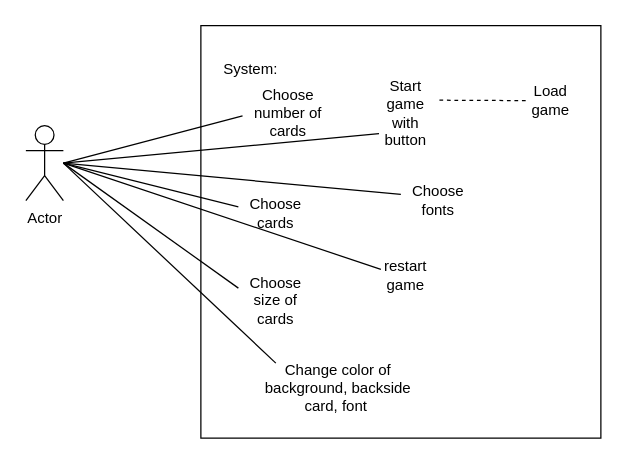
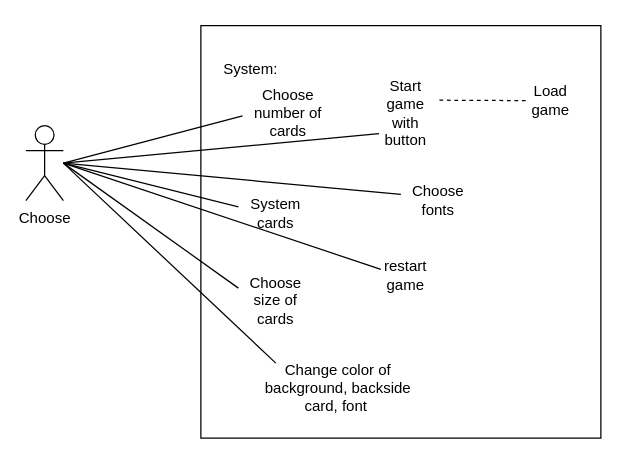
- <mxCell id="7" value="Choose cards" style="text;html=1;strokeColor=none;fillColor=none;align=center;verticalAlign=middle;whiteSpace=wrap;rounded=0;" vertex="1" parent="1"><mxGeometry x="200" y="160" width="40" height="20" as="geometry" /></mxCell>
+ <mxCell id="7" value="System cards" style="text;html=1;strokeColor=none;fillColor=none;align=center;verticalAlign=middle;whiteSpace=wrap;rounded=0;" vertex="1" parent="1"><mxGeometry x="200" y="160" width="40" height="20" as="geometry" /></mxCell>
- <mxCell id="2" value="Actor" style="shape=umlActor;verticalLabelPosition=bottom;verticalAlign=top;html=1;outlineConnect=0;" vertex="1" parent="1"><mxGeometry x="20" y="100" width="30" height="60" as="geometry" /></mxCell>
+ <mxCell id="2" value="Choose" style="shape=umlActor;verticalLabelPosition=bottom;verticalAlign=top;html=1;outlineConnect=0;" vertex="1" parent="1"><mxGeometry x="20" y="100" width="30" height="60" as="geometry" /></mxCell>
